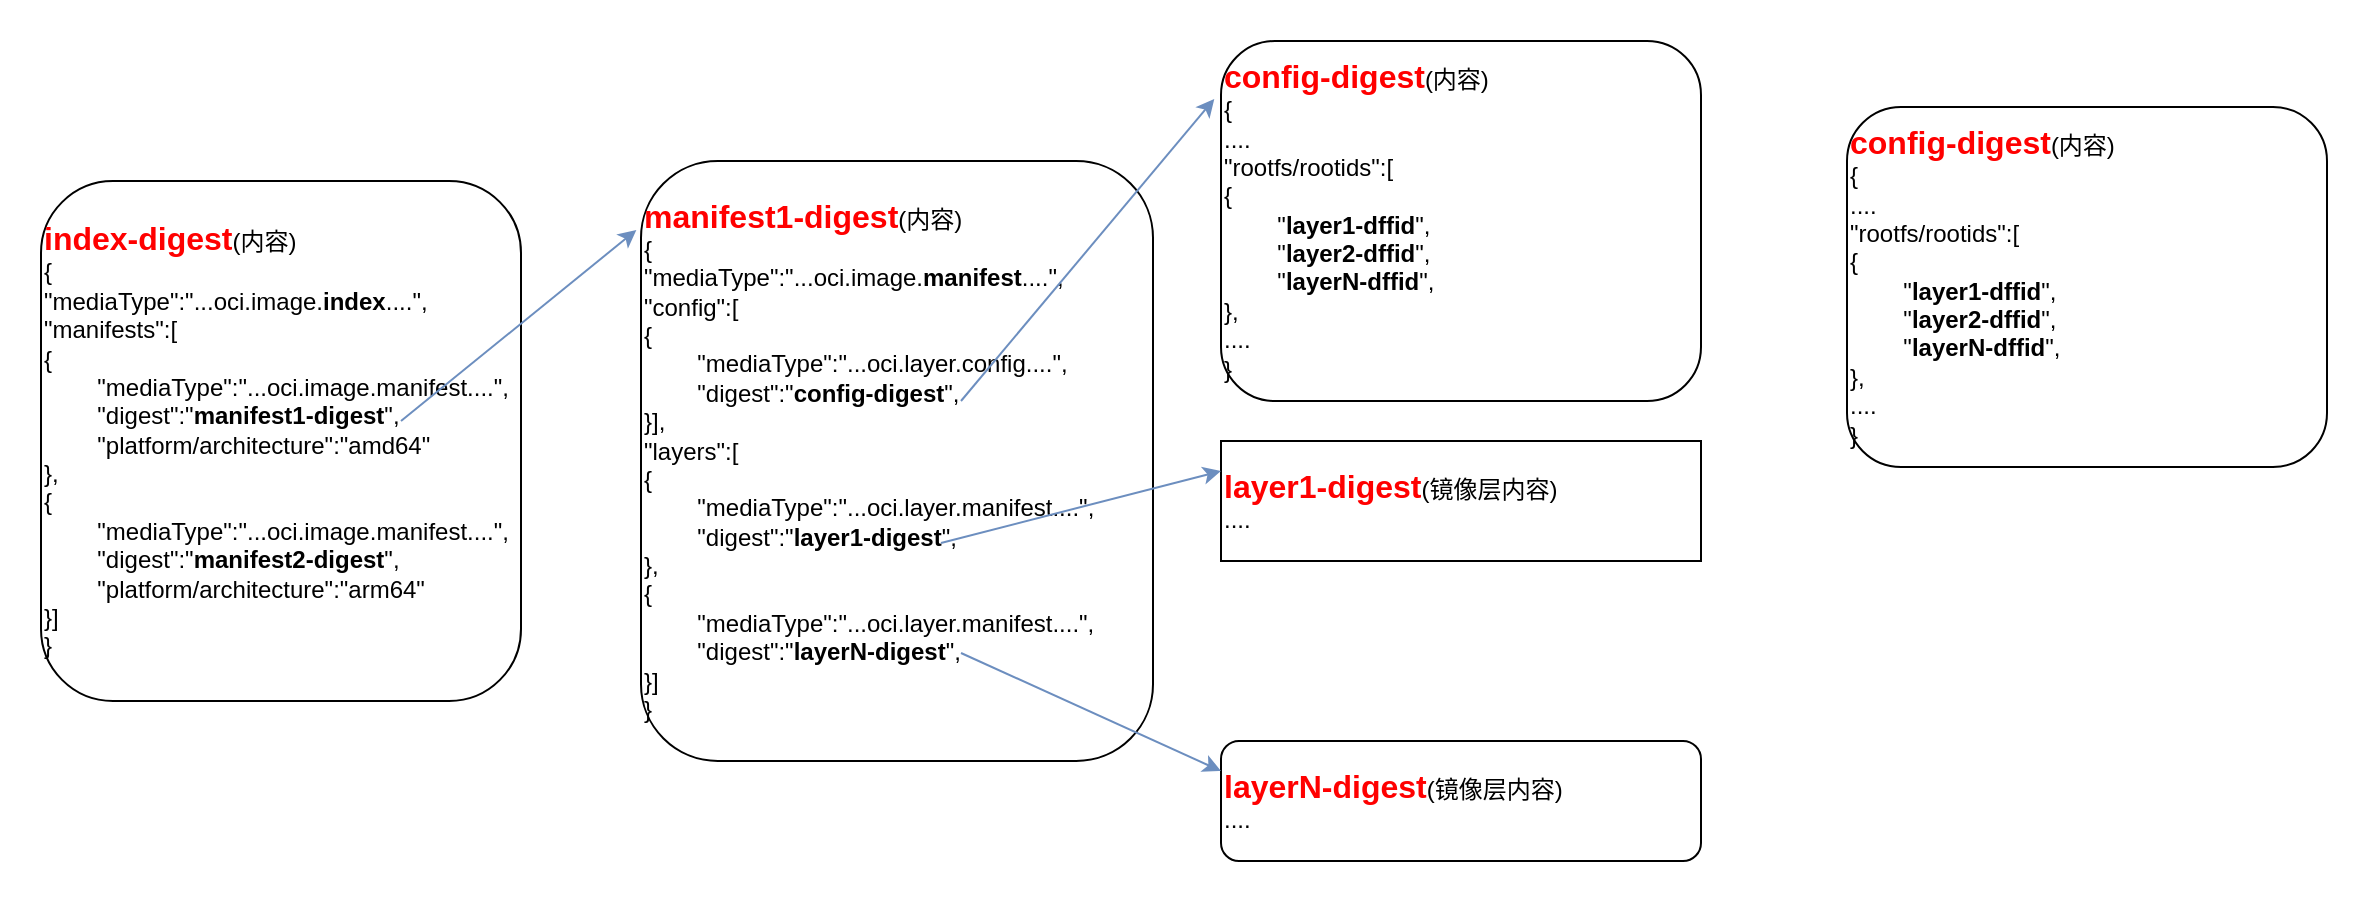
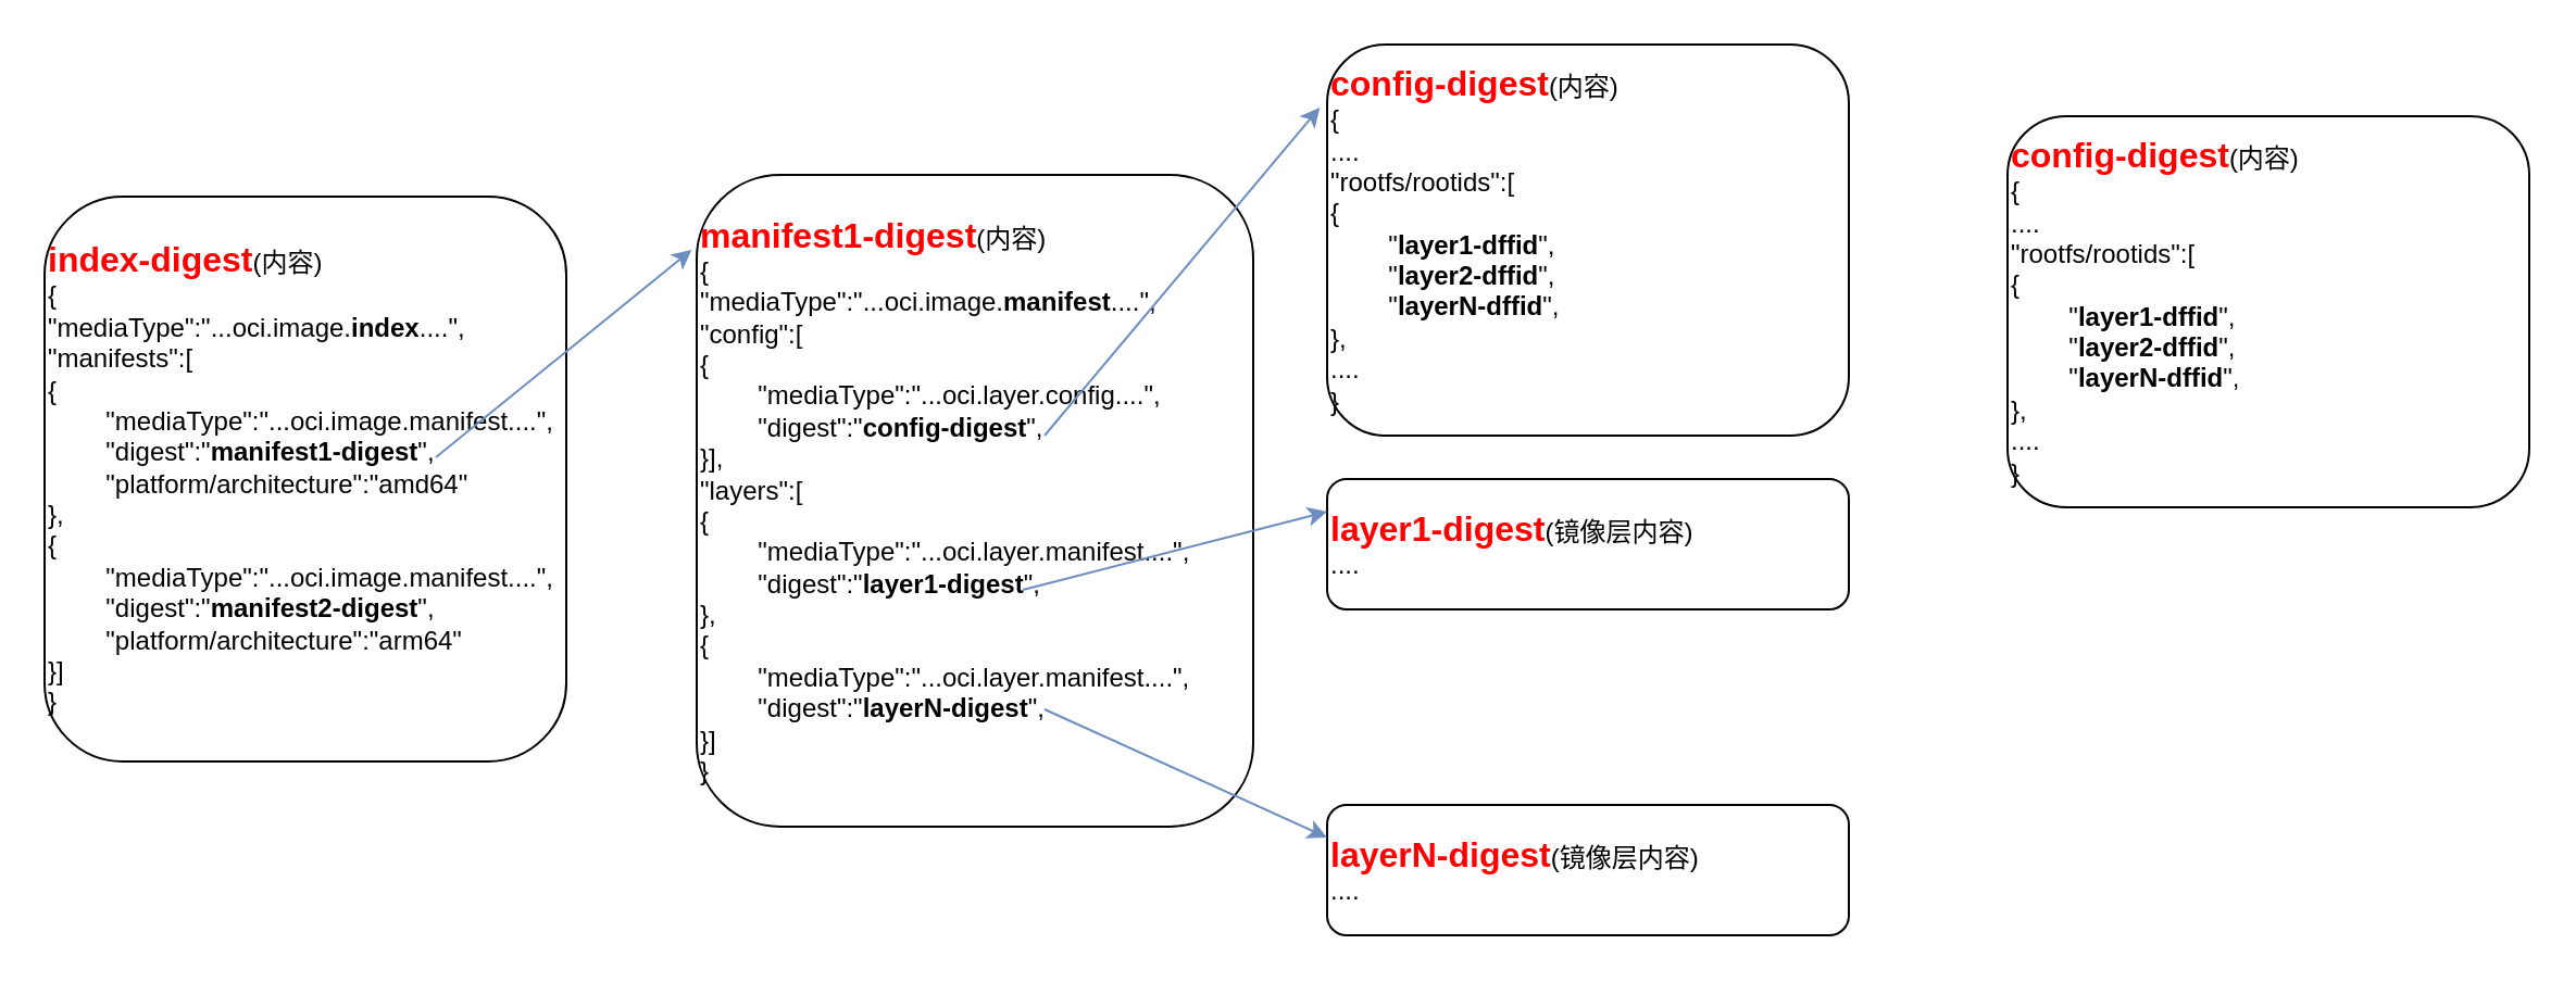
- <mxCell id="5" value="&lt;div&gt;&lt;b&gt;&lt;font style=&quot;font-size: 16px;&quot; color=&quot;#ff0000&quot;&gt;layer1-digest&lt;/font&gt;&lt;/b&gt;(镜像层内容)&lt;br&gt;&lt;/div&gt;&lt;div&gt;....&lt;/div&gt;" style="whiteSpace=wrap;html=1;align=left;rounded=0;" vertex="1" parent="1"><mxGeometry x="610" y="220" width="240" height="60" as="geometry" /></mxCell>
+ <mxCell id="5" value="&lt;div&gt;&lt;b&gt;&lt;font style=&quot;font-size: 16px;&quot; color=&quot;#ff0000&quot;&gt;layer1-digest&lt;/font&gt;&lt;/b&gt;(镜像层内容)&lt;br&gt;&lt;/div&gt;&lt;div&gt;....&lt;/div&gt;" style="rounded=1;whiteSpace=wrap;html=1;align=left;" vertex="1" parent="1"><mxGeometry x="610" y="220" width="240" height="60" as="geometry" /></mxCell>
